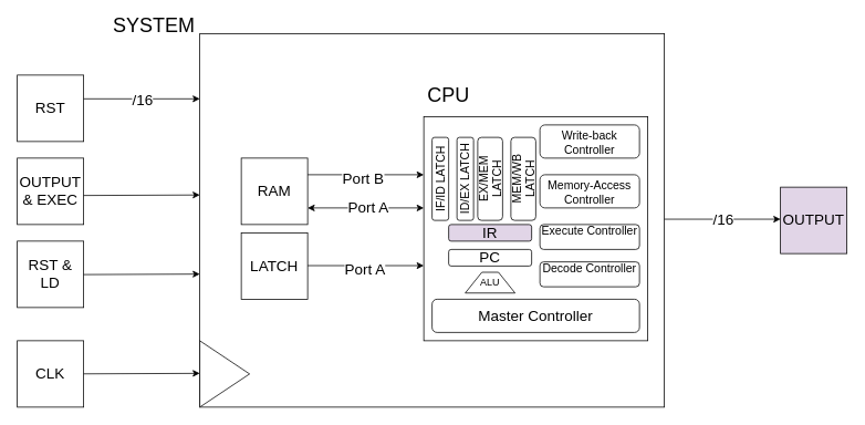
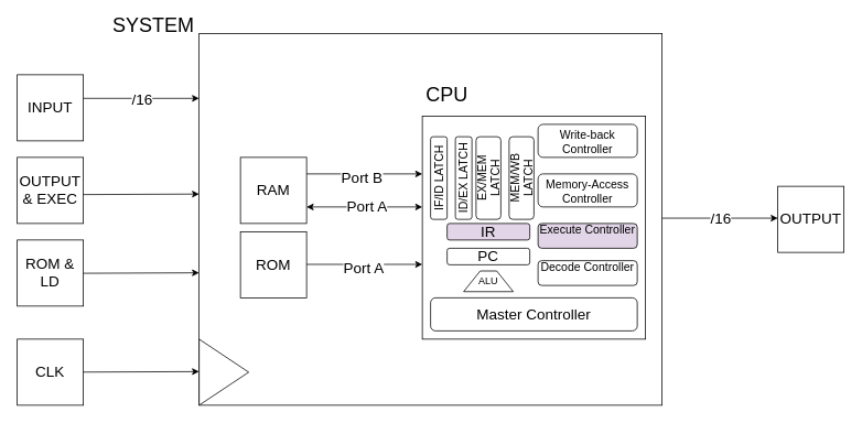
- <mxCell id="8" value="&lt;font style=&quot;font-size: 18px&quot;&gt;RST&lt;/font&gt;" style="whiteSpace=wrap;html=1;aspect=fixed;" parent="1" vertex="1"><mxGeometry x="20" y="90" width="80" height="80" as="geometry" /></mxCell>
+ <mxCell id="8" value="&lt;font style=&quot;font-size: 18px&quot;&gt;INPUT&lt;/font&gt;" style="whiteSpace=wrap;html=1;aspect=fixed;" parent="1" vertex="1"><mxGeometry x="20" y="90" width="80" height="80" as="geometry" /></mxCell>
- <mxCell id="14" value="&lt;font style=&quot;font-size: 18px&quot;&gt;OUTPUT&lt;/font&gt;" style="whiteSpace=wrap;html=1;aspect=fixed;fillColor=#e1d5e7;" parent="1" vertex="1"><mxGeometry x="940" y="225" width="80" height="80" as="geometry" /></mxCell>
+ <mxCell id="14" value="&lt;font style=&quot;font-size: 18px&quot;&gt;OUTPUT&lt;/font&gt;" style="whiteSpace=wrap;html=1;aspect=fixed;" parent="1" vertex="1"><mxGeometry x="940" y="225" width="80" height="80" as="geometry" /></mxCell>
- <mxCell id="23" value="&lt;font&gt;&lt;font style=&quot;font-size: 14px&quot;&gt;Execute Controller&lt;br&gt;&lt;/font&gt;&lt;br&gt;&lt;/font&gt;" style="rounded=1;whiteSpace=wrap;html=1;rotation=0;" parent="1" vertex="1"><mxGeometry x="650" y="270" width="120" height="30" as="geometry" /></mxCell>
+ <mxCell id="23" value="&lt;font&gt;&lt;font style=&quot;font-size: 14px&quot;&gt;Execute Controller&lt;br&gt;&lt;/font&gt;&lt;br&gt;&lt;/font&gt;" style="rounded=1;whiteSpace=wrap;html=1;rotation=0;fillColor=#e1d5e7;" parent="1" vertex="1"><mxGeometry x="650" y="270" width="120" height="30" as="geometry" /></mxCell>
- <mxCell id="4" value="&lt;font style=&quot;font-size: 18px&quot;&gt;LATCH&lt;/font&gt;" style="whiteSpace=wrap;html=1;aspect=fixed;" parent="1" vertex="1"><mxGeometry x="290" y="280" width="80" height="80" as="geometry" /></mxCell>
+ <mxCell id="4" value="&lt;font style=&quot;font-size: 18px&quot;&gt;ROM&lt;/font&gt;" style="whiteSpace=wrap;html=1;aspect=fixed;" parent="1" vertex="1"><mxGeometry x="290" y="280" width="80" height="80" as="geometry" /></mxCell>
- <mxCell id="32" value="&lt;font style=&quot;font-size: 18px&quot;&gt;RST &amp;amp; LD&lt;/font&gt;" style="whiteSpace=wrap;html=1;aspect=fixed;" parent="1" vertex="1"><mxGeometry x="20" y="290" width="80" height="80" as="geometry" /></mxCell>
+ <mxCell id="32" value="&lt;font style=&quot;font-size: 18px&quot;&gt;ROM &amp;amp; LD&lt;/font&gt;" style="whiteSpace=wrap;html=1;aspect=fixed;" parent="1" vertex="1"><mxGeometry x="20" y="290" width="80" height="80" as="geometry" /></mxCell>
